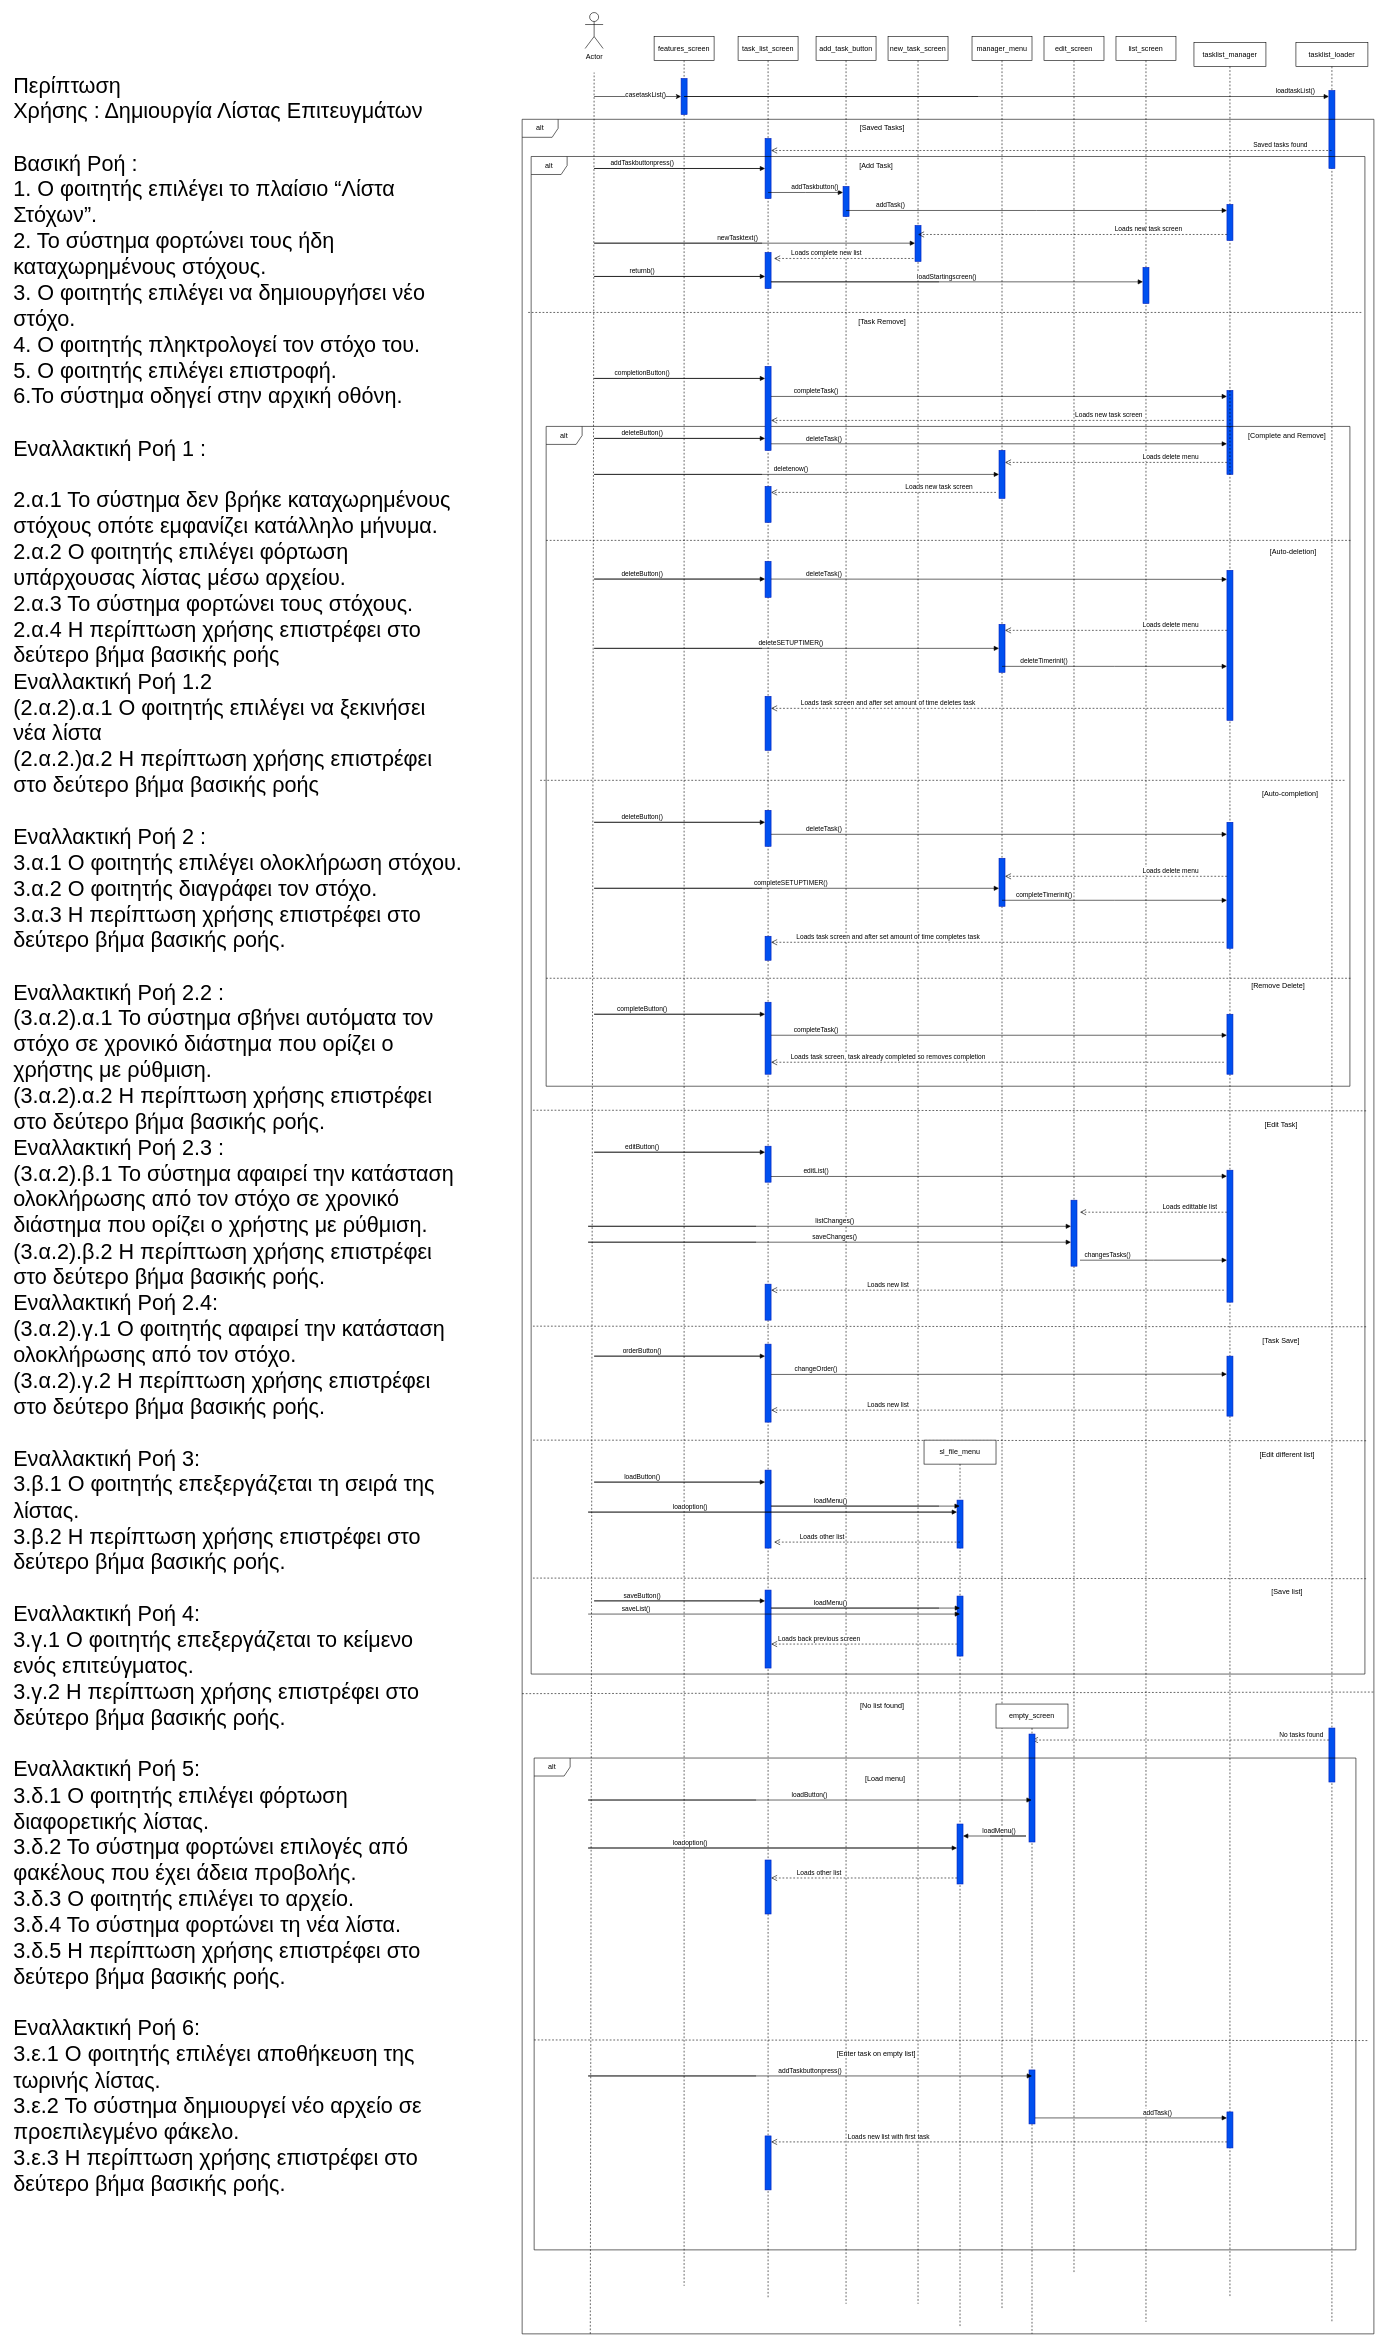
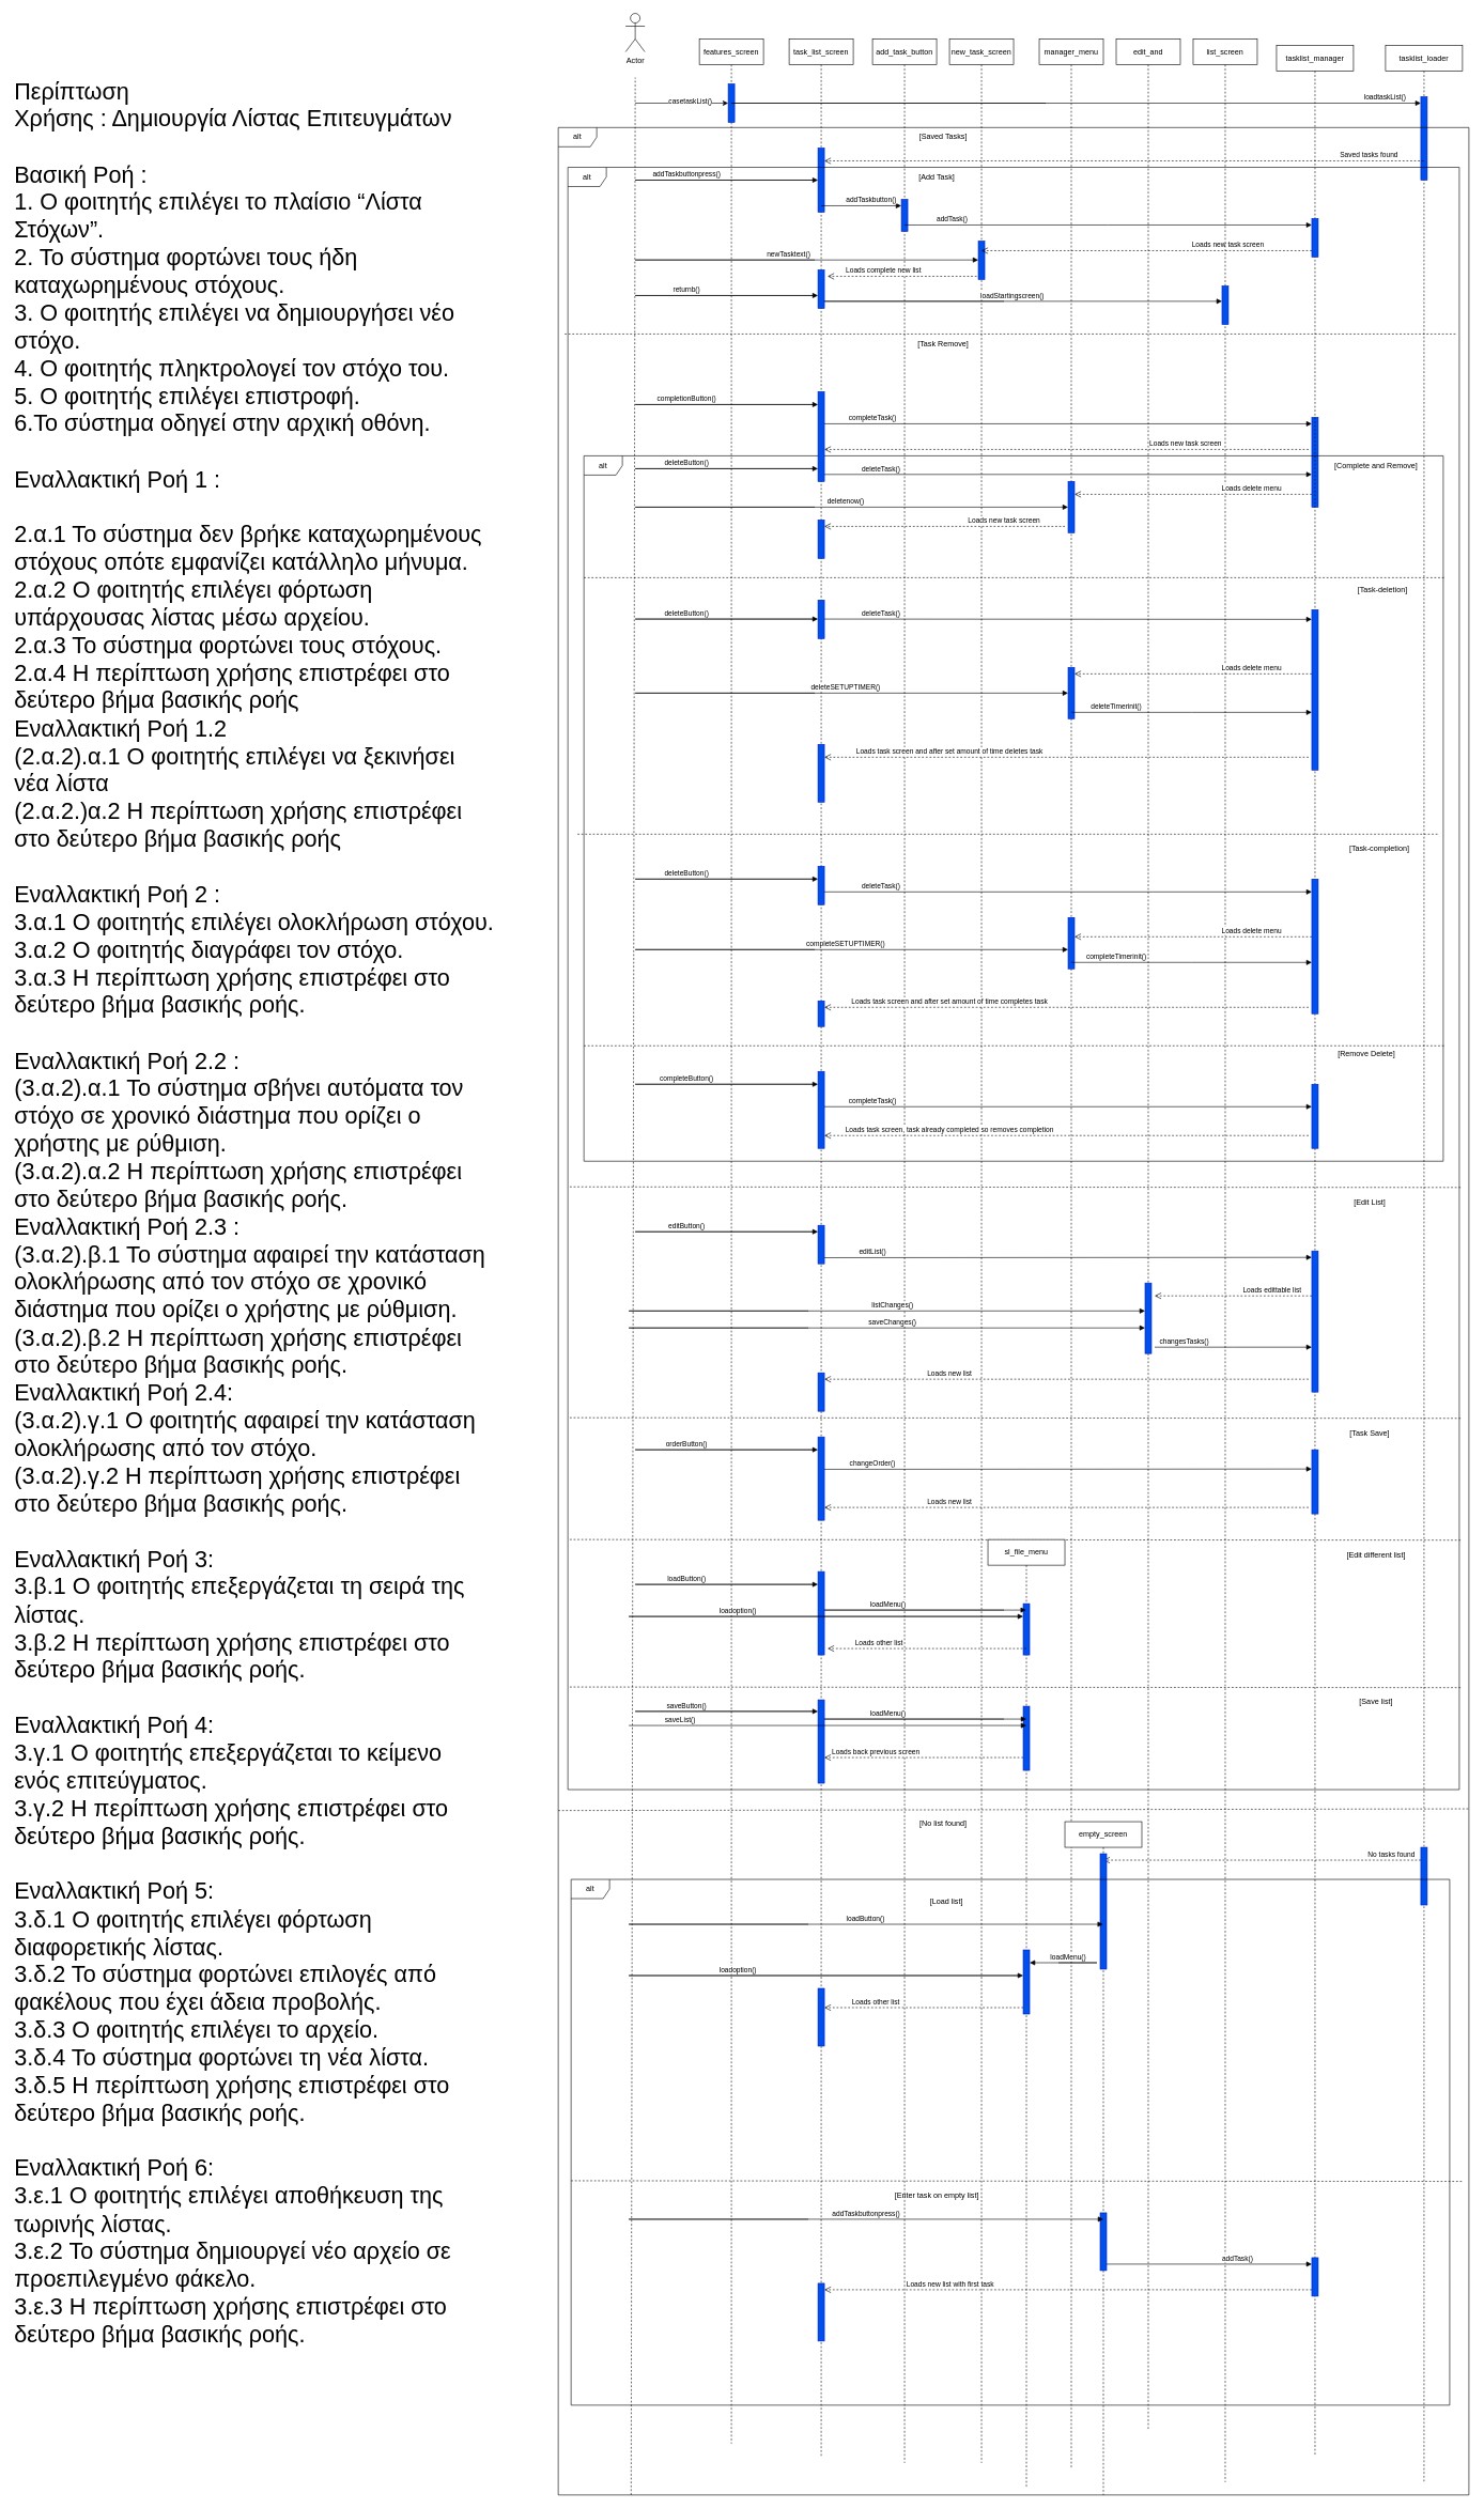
- <mxCell id="87" value="edit_screen" style="shape=umlLifeline;perimeter=lifelinePerimeter;whiteSpace=wrap;html=1;container=0;dropTarget=0;collapsible=0;recursiveResize=0;outlineConnect=0;portConstraint=eastwest;newEdgeStyle={&quot;edgeStyle&quot;:&quot;elbowEdgeStyle&quot;,&quot;elbow&quot;:&quot;vertical&quot;,&quot;curved&quot;:0,&quot;rounded&quot;:0};" vertex="1" parent="1"><mxGeometry x="1740" y="60" width="100" height="3730" as="geometry" /></mxCell>
+ <mxCell id="87" value="edit_and" style="shape=umlLifeline;perimeter=lifelinePerimeter;whiteSpace=wrap;html=1;container=0;dropTarget=0;collapsible=0;recursiveResize=0;outlineConnect=0;portConstraint=eastwest;newEdgeStyle={&quot;edgeStyle&quot;:&quot;elbowEdgeStyle&quot;,&quot;elbow&quot;:&quot;vertical&quot;,&quot;curved&quot;:0,&quot;rounded&quot;:0};" vertex="1" parent="1"><mxGeometry x="1740" y="60" width="100" height="3730" as="geometry" /></mxCell>
- <mxCell id="59" value="[Auto-deletion]" style="text;html=1;align=center;verticalAlign=middle;resizable=0;points=[];autosize=1;strokeColor=none;fillColor=none;" vertex="1" parent="1"><mxGeometry x="2105" y="905" width="100" height="30" as="geometry" /></mxCell>
+ <mxCell id="59" value="[Task-deletion]" style="text;html=1;align=center;verticalAlign=middle;resizable=0;points=[];autosize=1;strokeColor=none;fillColor=none;" vertex="1" parent="1"><mxGeometry x="2105" y="905" width="100" height="30" as="geometry" /></mxCell>
- <mxCell id="70" value="[Auto-completion]" style="text;html=1;align=center;verticalAlign=middle;resizable=0;points=[];autosize=1;strokeColor=none;fillColor=none;" vertex="1" parent="1"><mxGeometry x="2090" y="1308" width="120" height="30" as="geometry" /></mxCell>
+ <mxCell id="70" value="[Task-completion]" style="text;html=1;align=center;verticalAlign=middle;resizable=0;points=[];autosize=1;strokeColor=none;fillColor=none;" vertex="1" parent="1"><mxGeometry x="2090" y="1308" width="120" height="30" as="geometry" /></mxCell>
- <mxCell id="86" value="[Edit Task]" style="text;html=1;align=center;verticalAlign=middle;resizable=0;points=[];autosize=1;strokeColor=none;fillColor=none;" vertex="1" parent="1"><mxGeometry x="2100" y="1860" width="70" height="30" as="geometry" /></mxCell>
+ <mxCell id="86" value="[Edit List]" style="text;html=1;align=center;verticalAlign=middle;resizable=0;points=[];autosize=1;strokeColor=none;fillColor=none;" vertex="1" parent="1"><mxGeometry x="2100" y="1860" width="70" height="30" as="geometry" /></mxCell>
- <mxCell id="128" value="[Load menu]" style="text;html=1;align=center;verticalAlign=middle;resizable=0;points=[];autosize=1;strokeColor=none;fillColor=none;" vertex="1" parent="1"><mxGeometry x="1440" y="2950" width="70" height="30" as="geometry" /></mxCell>
+ <mxCell id="128" value="[Load list]" style="text;html=1;align=center;verticalAlign=middle;resizable=0;points=[];autosize=1;strokeColor=none;fillColor=none;" vertex="1" parent="1"><mxGeometry x="1440" y="2950" width="70" height="30" as="geometry" /></mxCell>
